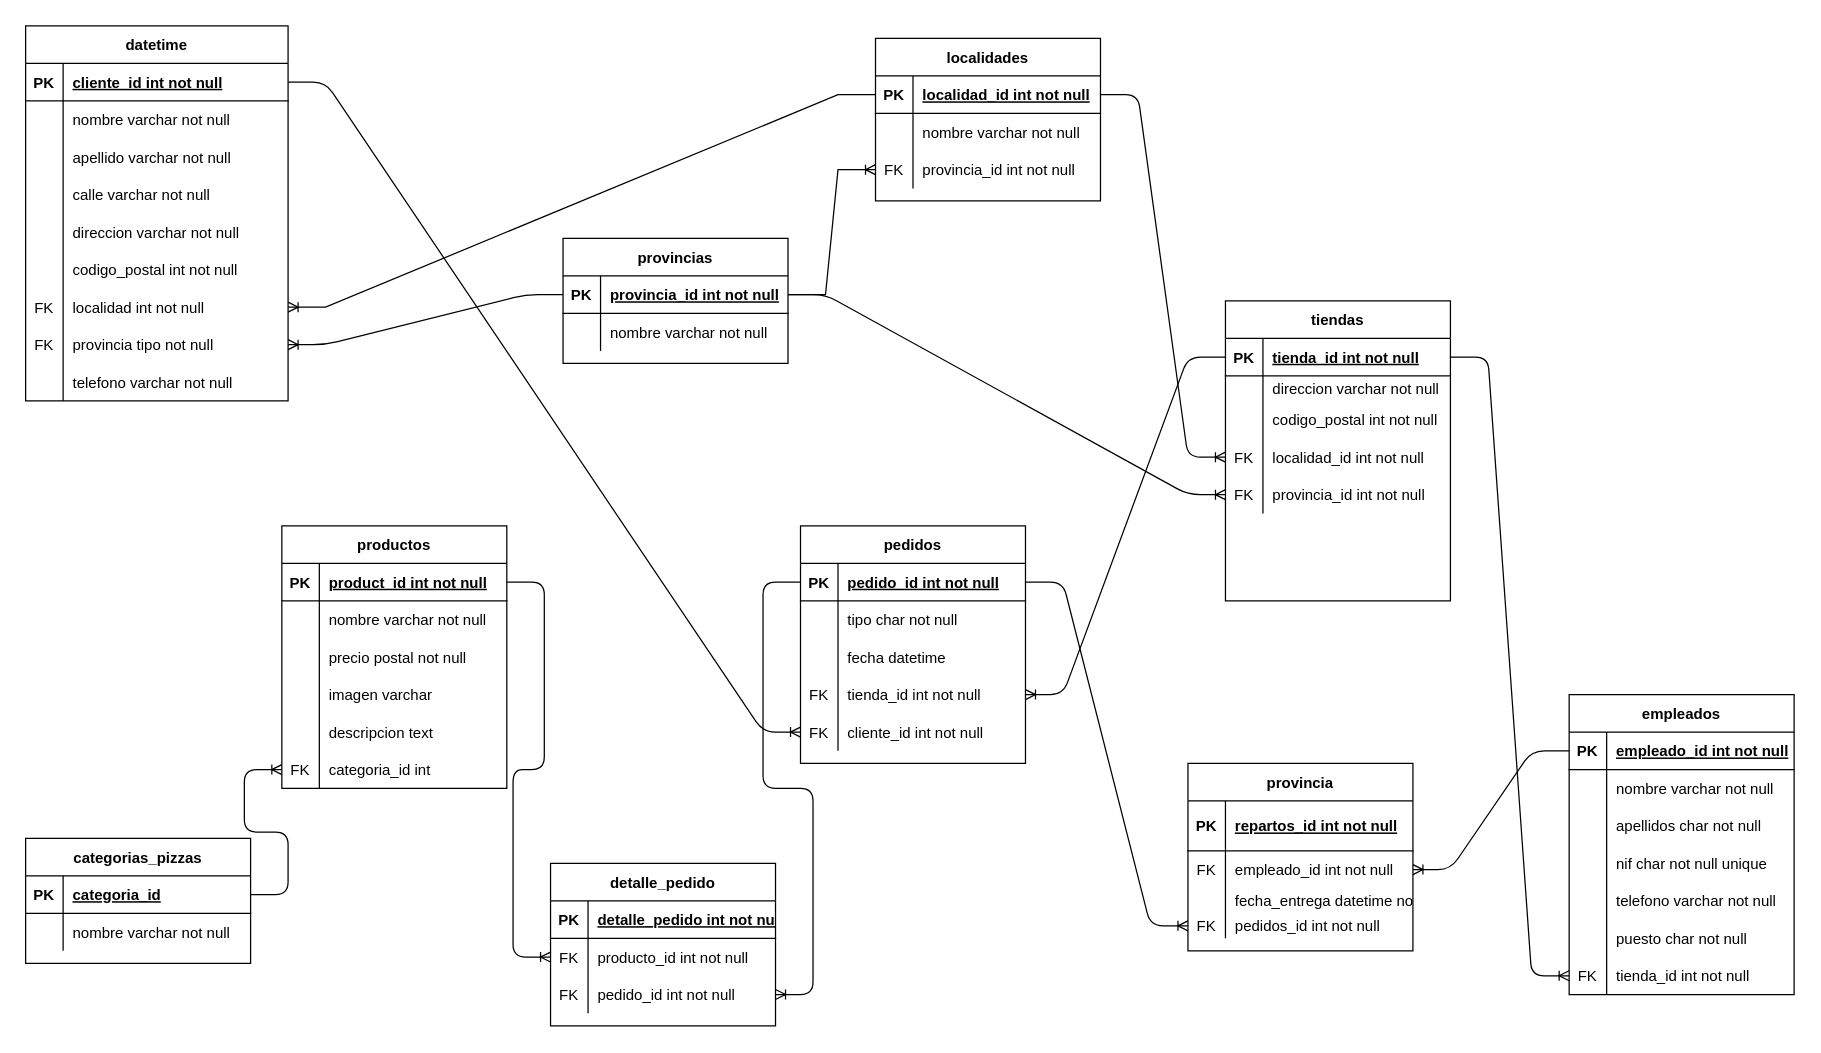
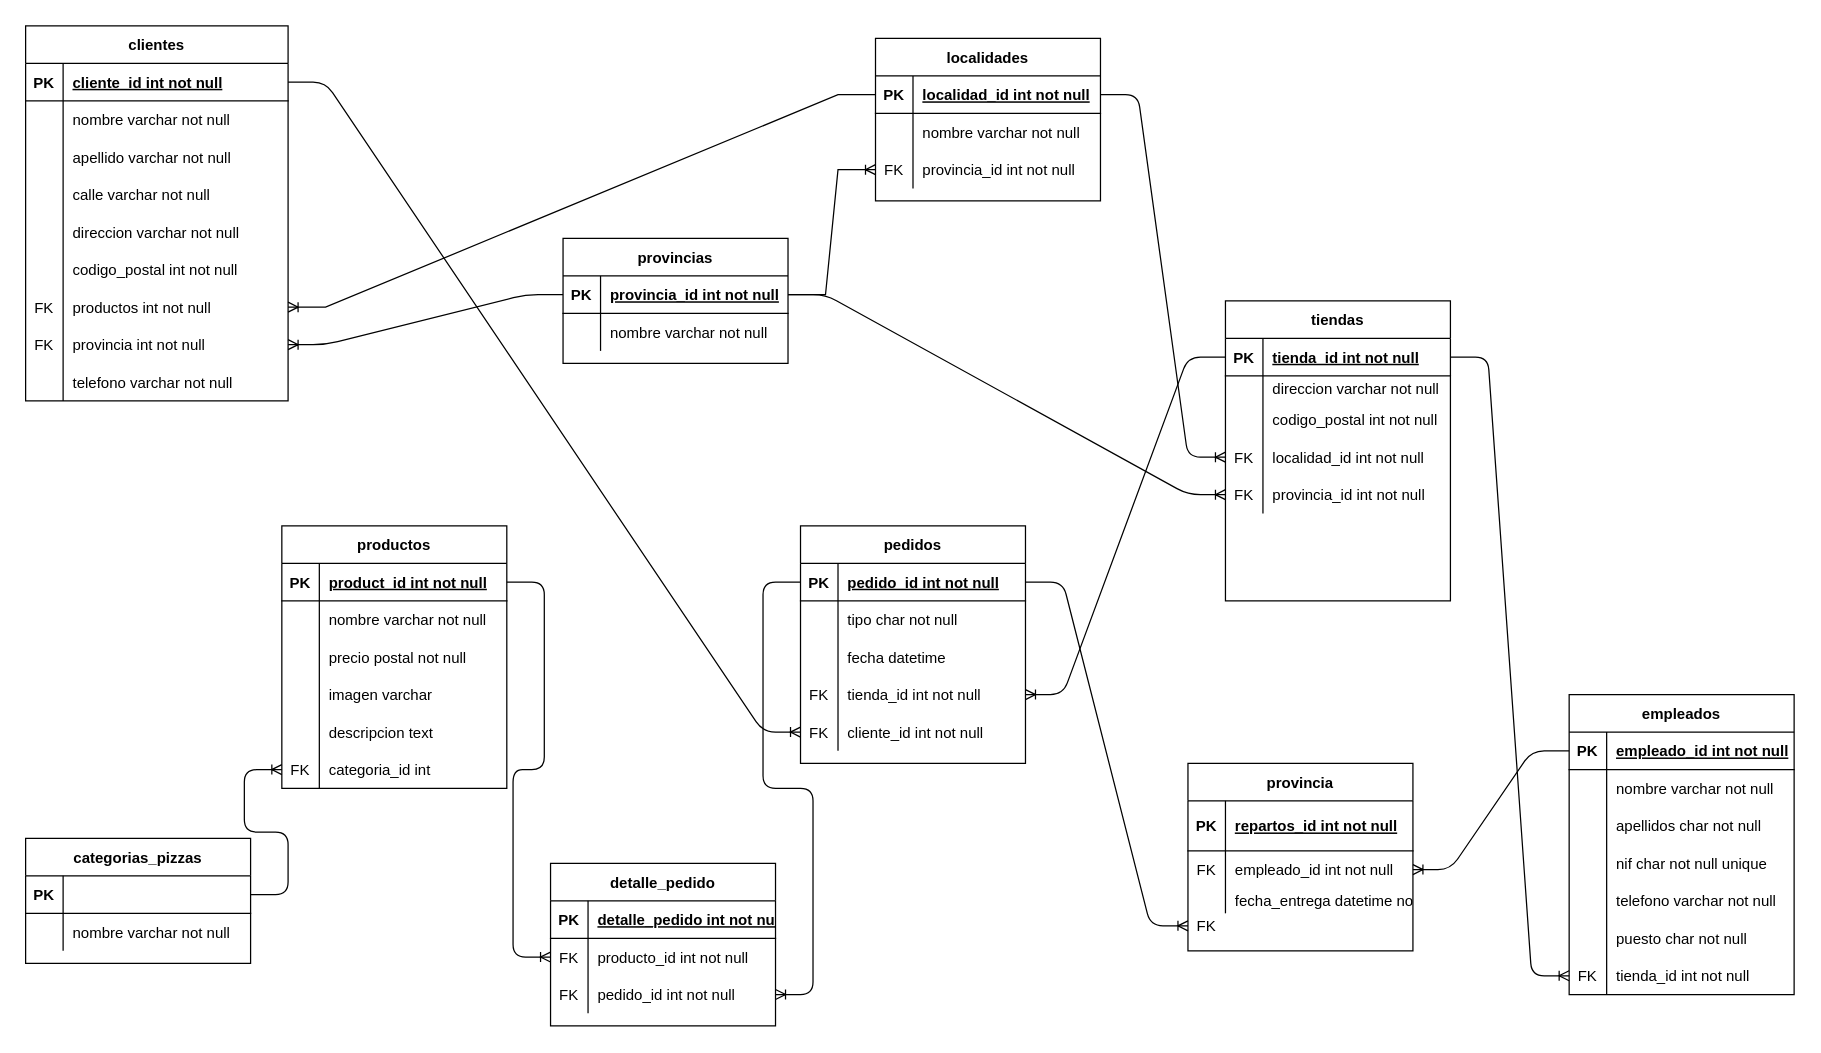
- <mxCell id="2" value="datetime" style="shape=table;startSize=30;container=1;collapsible=1;childLayout=tableLayout;fixedRows=1;rowLines=0;fontStyle=1;align=center;resizeLast=1;" vertex="1" parent="1"><mxGeometry x="20" y="20" width="210" height="300" as="geometry" /></mxCell>
+ <mxCell id="2" value="clientes" style="shape=table;startSize=30;container=1;collapsible=1;childLayout=tableLayout;fixedRows=1;rowLines=0;fontStyle=1;align=center;resizeLast=1;" vertex="1" parent="1"><mxGeometry x="20" y="20" width="210" height="300" as="geometry" /></mxCell>
- <mxCell id="23" value="localidad int not null" style="shape=partialRectangle;connectable=0;fillColor=none;top=0;left=0;bottom=0;right=0;align=left;spacingLeft=6;overflow=hidden;" vertex="1" parent="21"><mxGeometry x="30" width="180" height="30" as="geometry" /></mxCell>
+ <mxCell id="23" value="productos int not null" style="shape=partialRectangle;connectable=0;fillColor=none;top=0;left=0;bottom=0;right=0;align=left;spacingLeft=6;overflow=hidden;" vertex="1" parent="21"><mxGeometry x="30" width="180" height="30" as="geometry" /></mxCell>
- <mxCell id="26" value="provincia tipo not null" style="shape=partialRectangle;connectable=0;fillColor=none;top=0;left=0;bottom=0;right=0;align=left;spacingLeft=6;overflow=hidden;" vertex="1" parent="24"><mxGeometry x="30" width="180" height="30" as="geometry" /></mxCell>
+ <mxCell id="26" value="provincia int not null" style="shape=partialRectangle;connectable=0;fillColor=none;top=0;left=0;bottom=0;right=0;align=left;spacingLeft=6;overflow=hidden;" vertex="1" parent="24"><mxGeometry x="30" width="180" height="30" as="geometry" /></mxCell>
- <mxCell id="85" value="categoria_id" style="shape=partialRectangle;connectable=0;fillColor=none;top=0;left=0;bottom=0;right=0;align=left;spacingLeft=6;fontStyle=5;overflow=hidden;" vertex="1" parent="83"><mxGeometry x="30" width="150" height="30" as="geometry" /></mxCell>
- <mxCell id="139" value="pedidos_id int not null" style="shape=partialRectangle;connectable=0;fillColor=none;top=0;left=0;bottom=0;right=0;align=left;spacingLeft=6;overflow=hidden;" vertex="1" parent="137"><mxGeometry x="30" width="150" height="20" as="geometry" /></mxCell>
